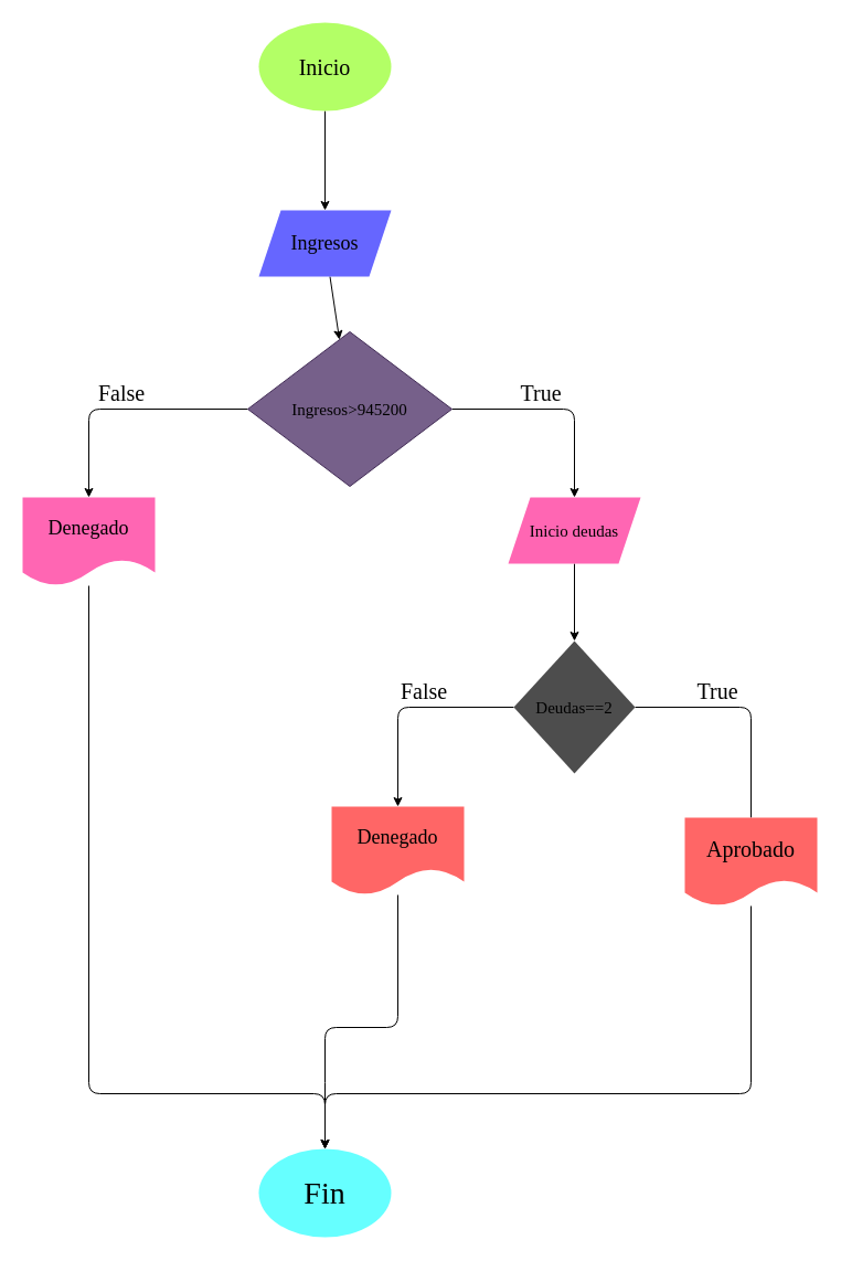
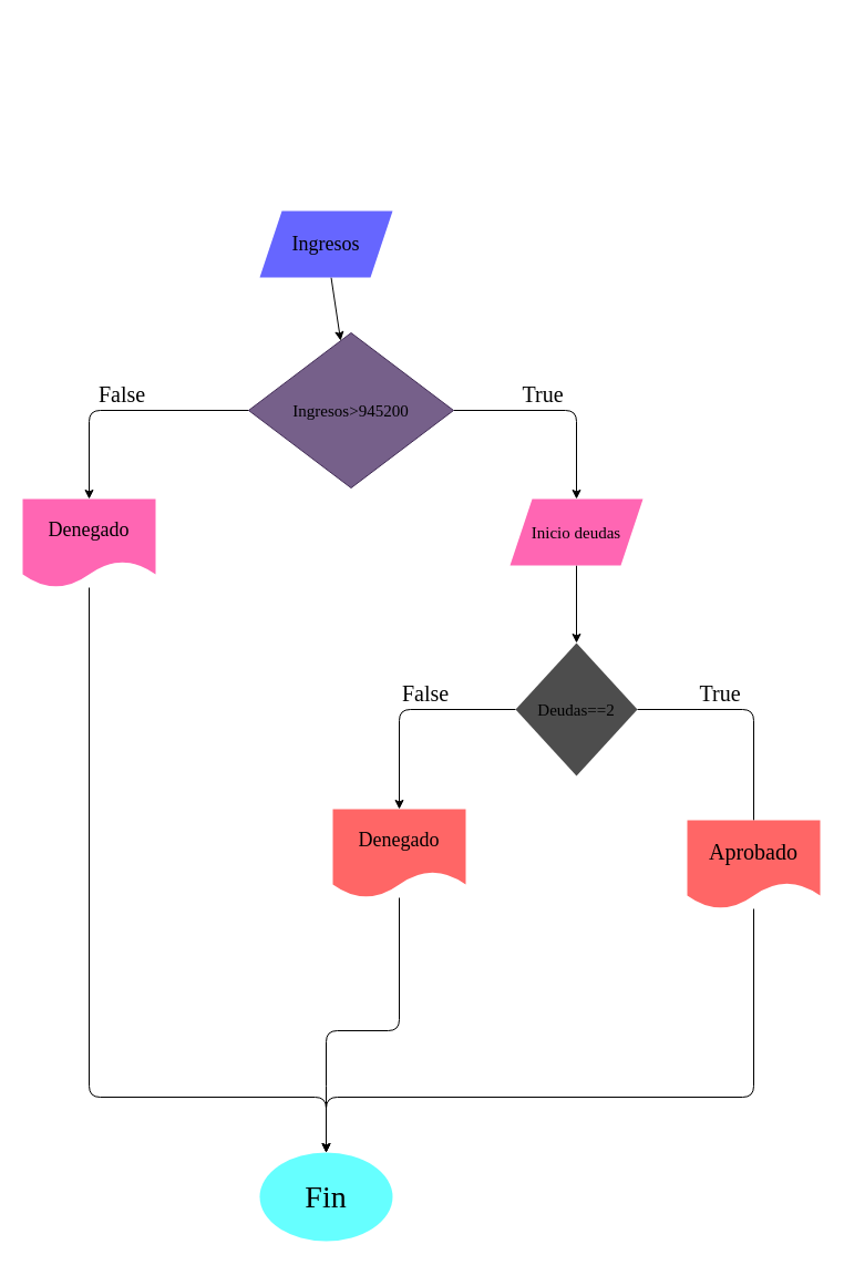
- <mxCell id="3" value="Inicio" style="ellipse;whiteSpace=wrap;html=1;fillColor=#B3FF66;strokeColor=none;fontColor=#000000;fontFamily=Comic Sans MS;fontSize=20;" parent="1" vertex="1"><mxGeometry x="234" y="20" width="120" height="80" as="geometry" /></mxCell>
- <mxCell id="2" value="" style="edgeStyle=none;html=1;" parent="1" source="3" target="5" edge="1"><mxGeometry relative="1" as="geometry" /></mxCell>
